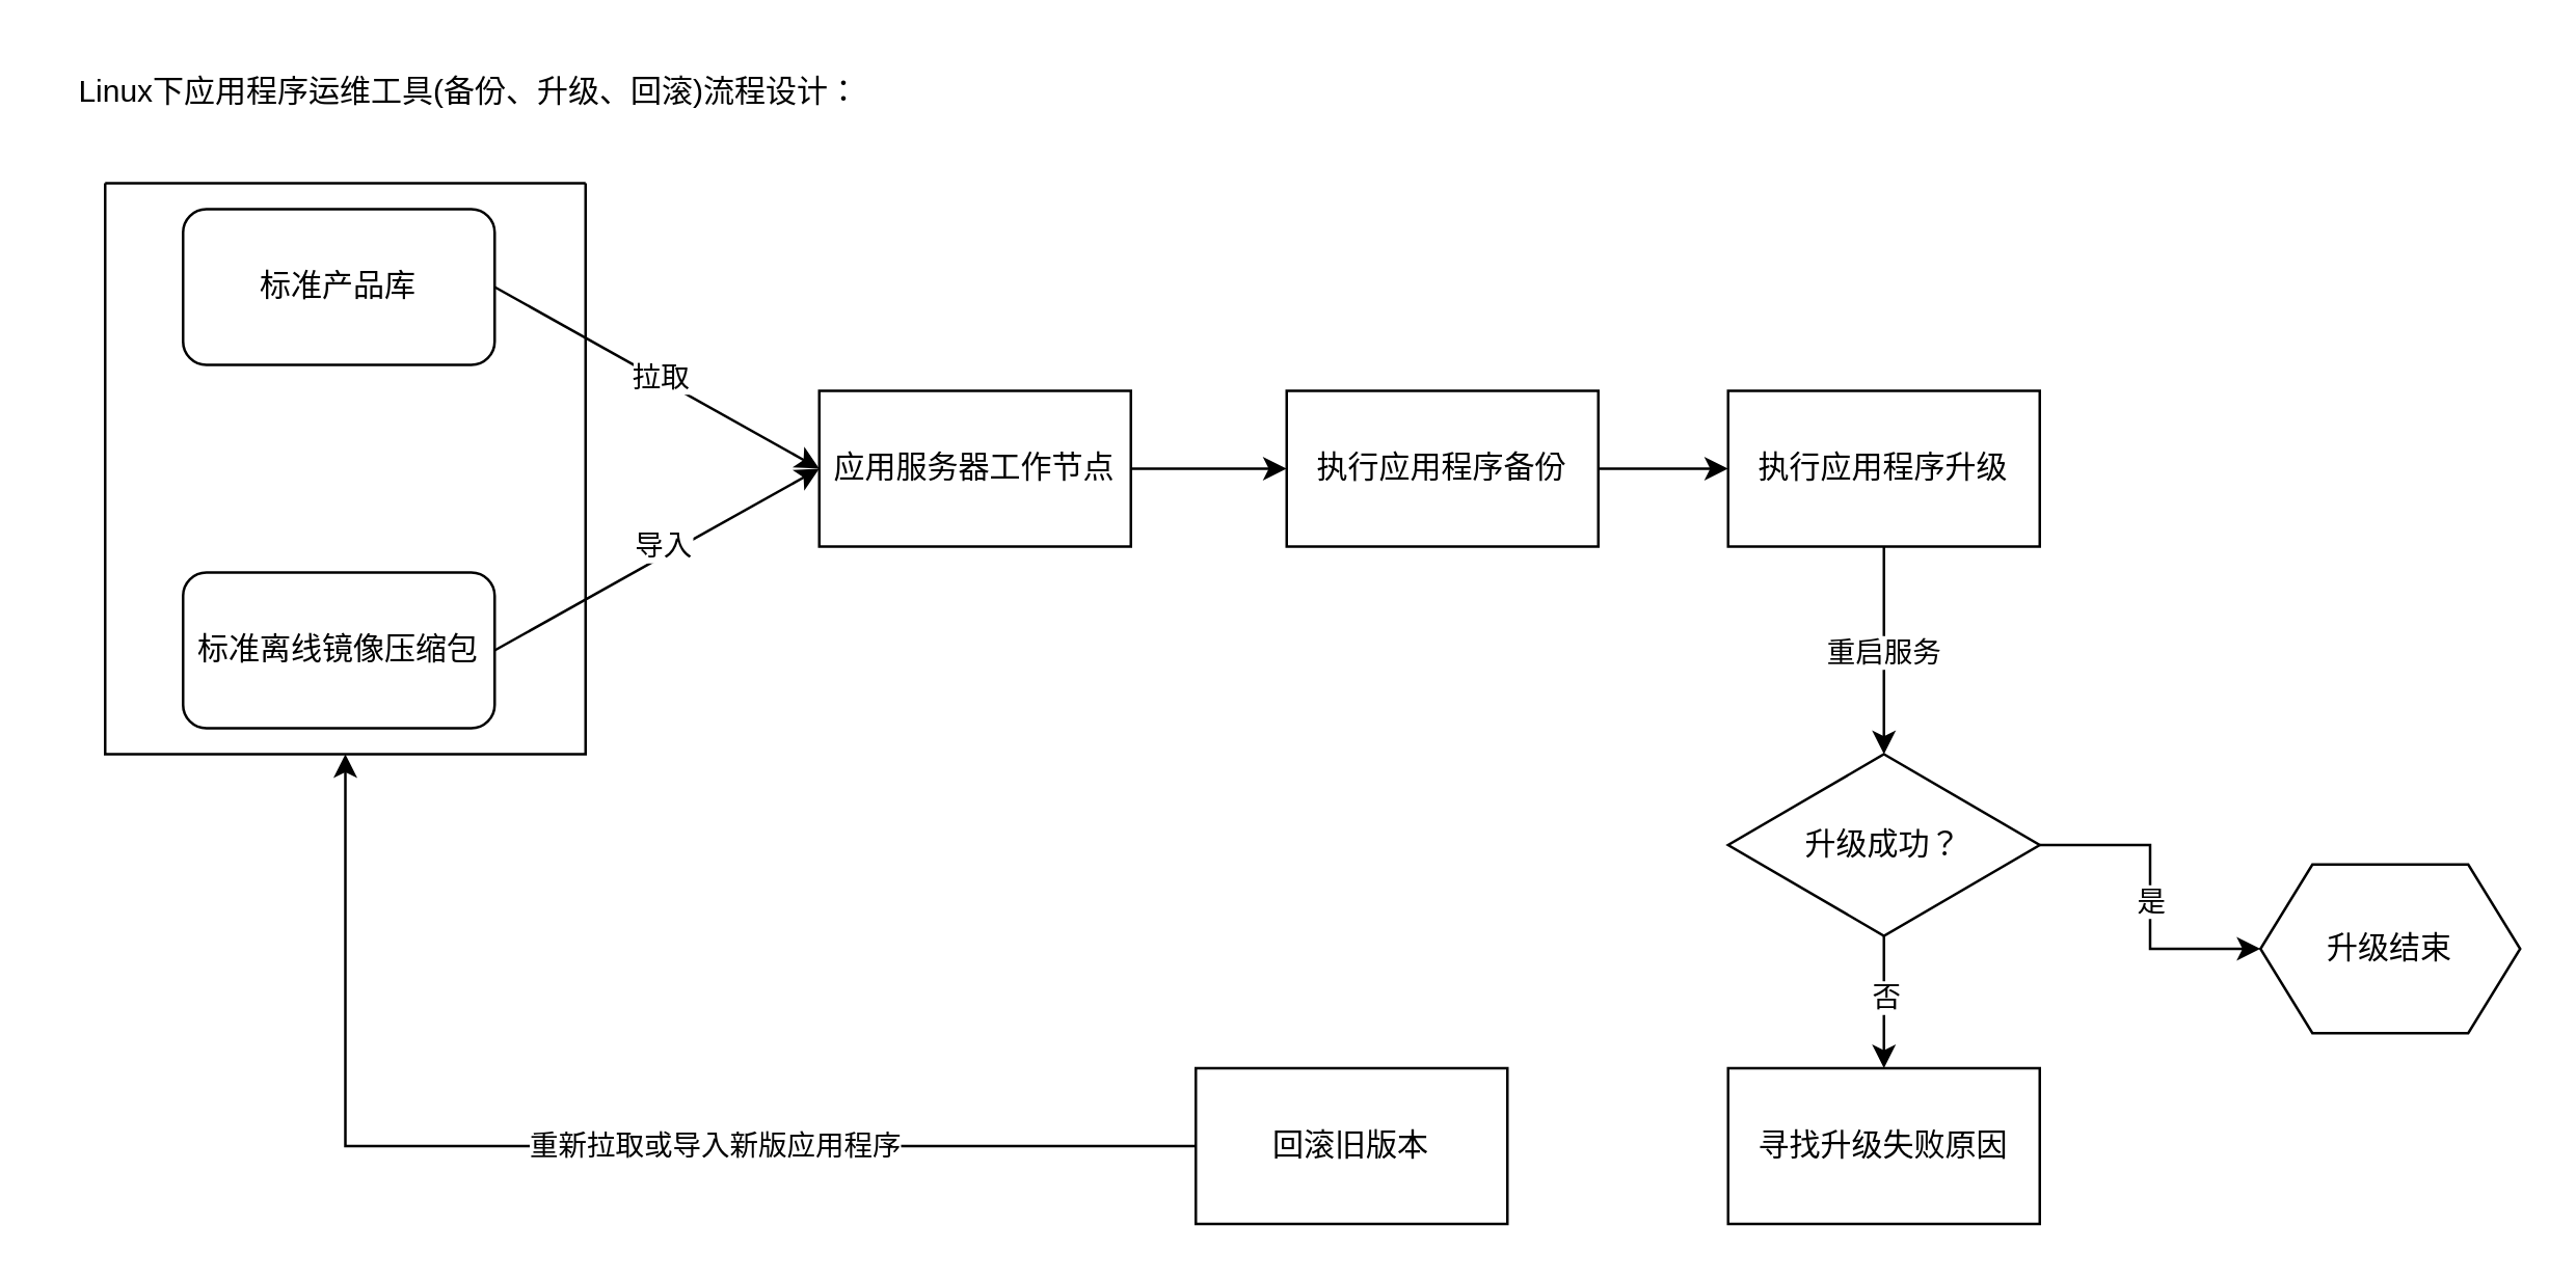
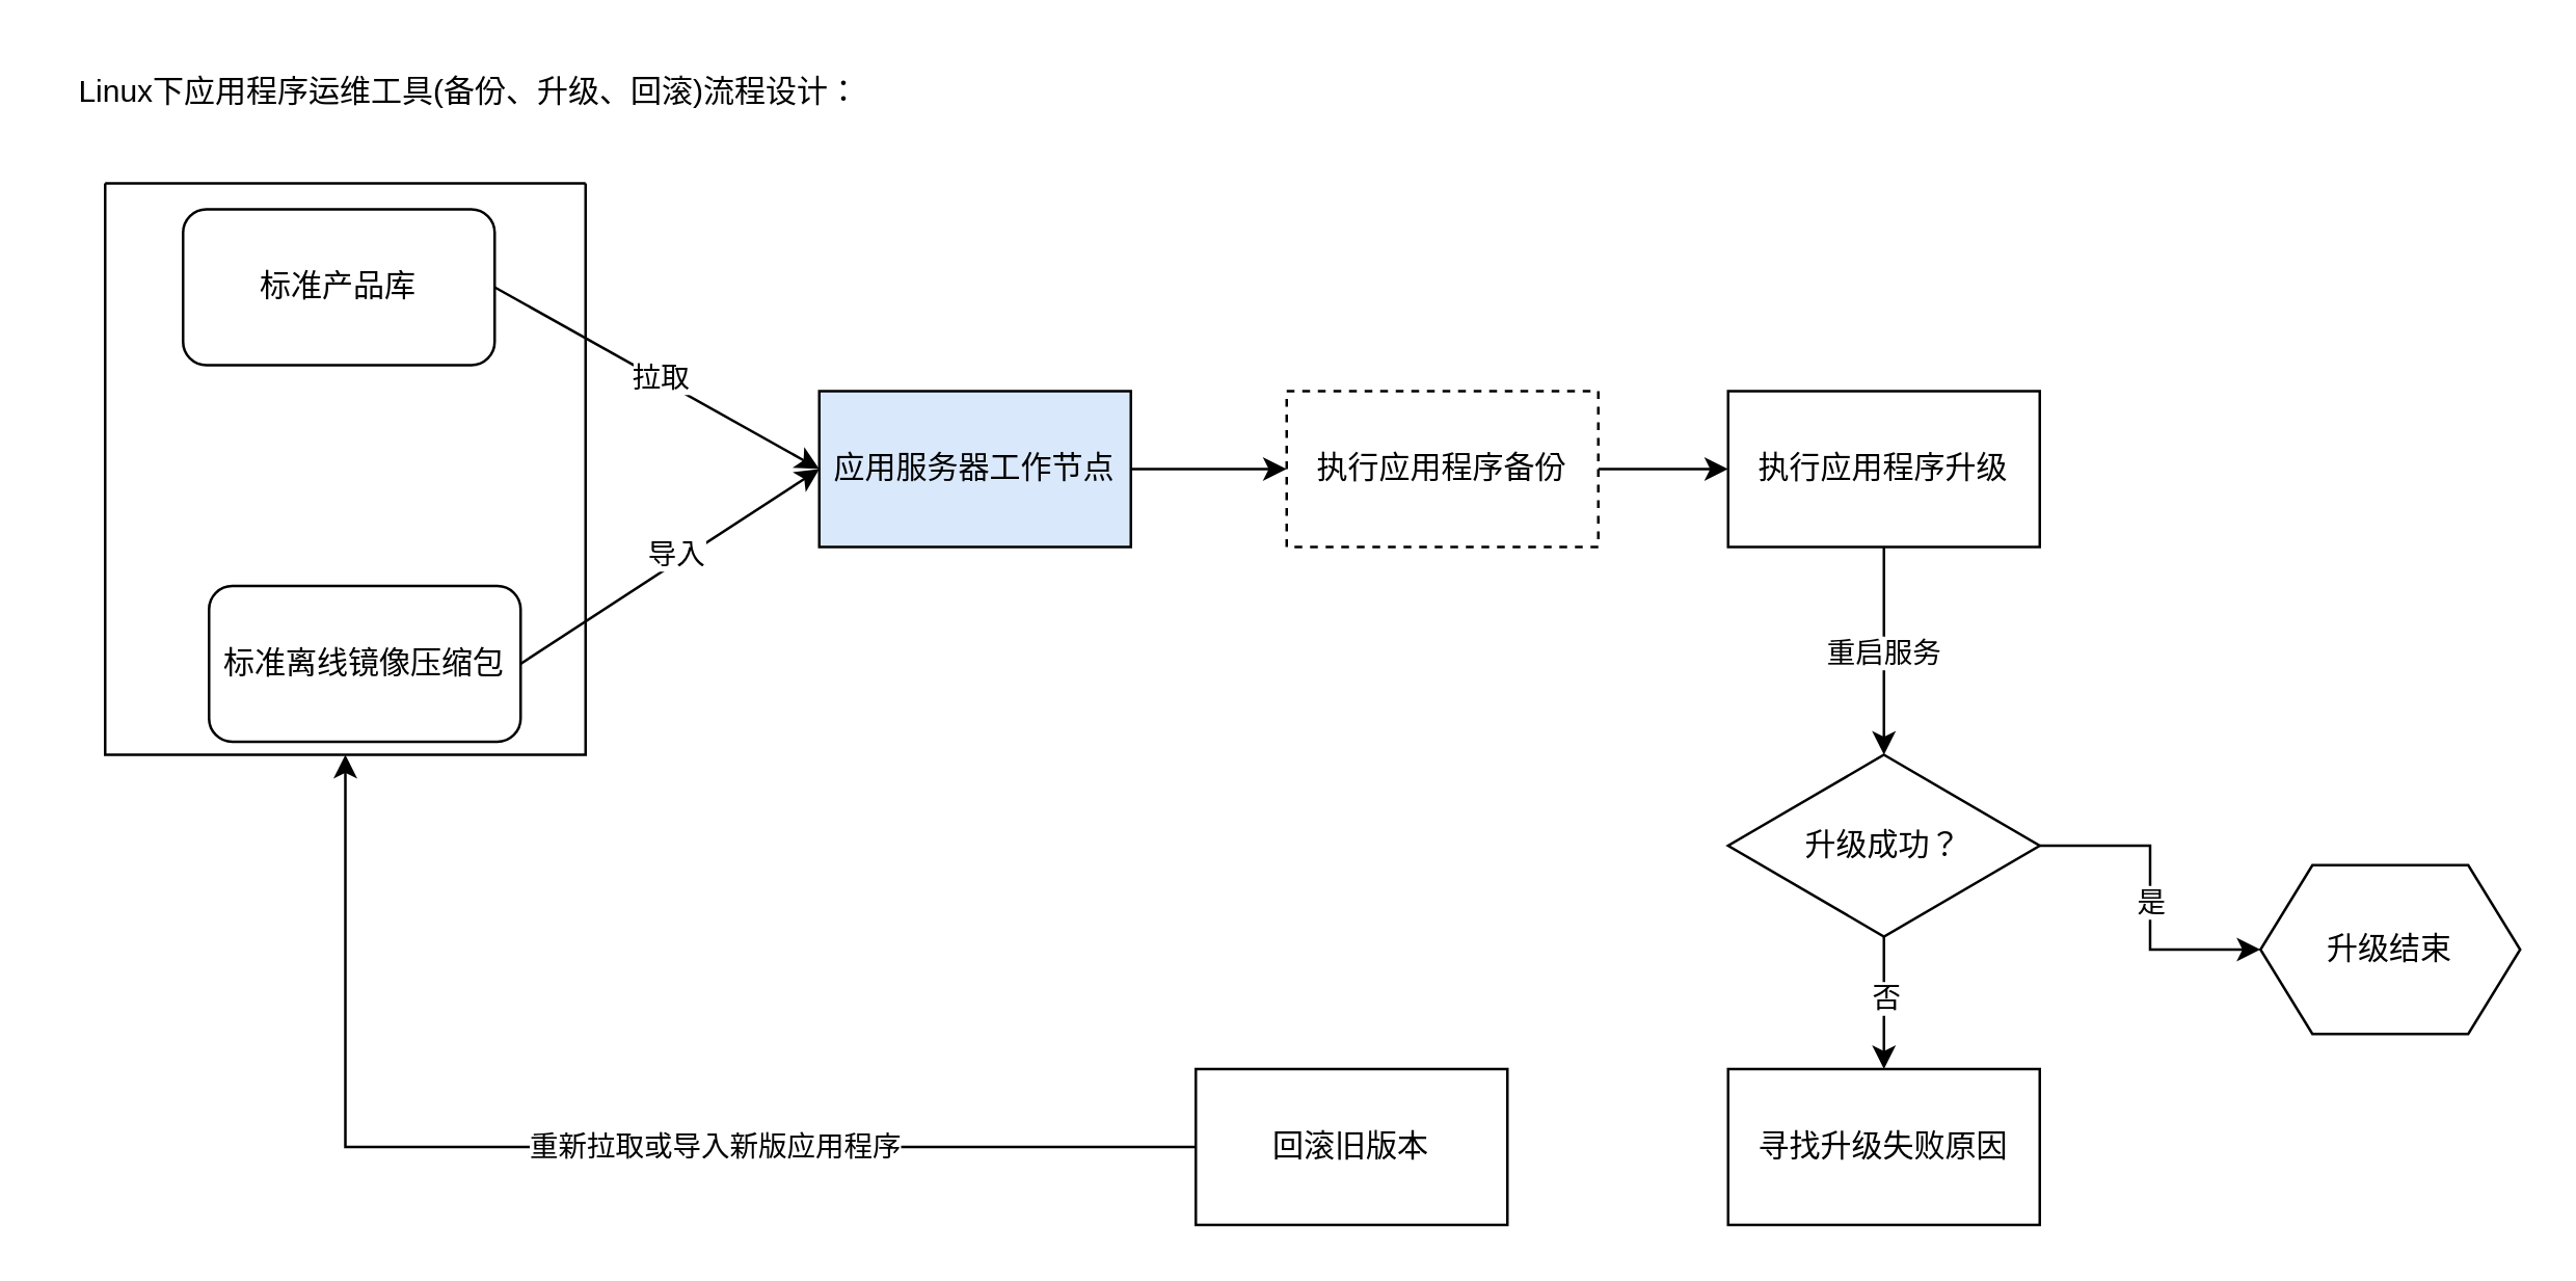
- <mxCell id="5" value="应用服务器工作节点" style="rounded=0;whiteSpace=wrap;html=1;" vertex="1" parent="1"><mxGeometry x="315" y="150" width="120" height="60" as="geometry" /></mxCell>
+ <mxCell id="5" value="应用服务器工作节点" style="rounded=0;whiteSpace=wrap;html=1;fillColor=#dae8fc;" vertex="1" parent="1"><mxGeometry x="315" y="150" width="120" height="60" as="geometry" /></mxCell>
- <mxCell id="10" value="执行应用程序备份" style="rounded=0;whiteSpace=wrap;html=1;" vertex="1" parent="1"><mxGeometry x="495" y="150" width="120" height="60" as="geometry" /></mxCell>
+ <mxCell id="10" value="执行应用程序备份" style="rounded=0;whiteSpace=wrap;html=1;dashed=1;" vertex="1" parent="1"><mxGeometry x="495" y="150" width="120" height="60" as="geometry" /></mxCell>
- <mxCell id="4" value="标准离线镜像压缩包" style="rounded=1;whiteSpace=wrap;html=1;" vertex="1" parent="1"><mxGeometry x="70" y="220" width="120" height="60" as="geometry" /></mxCell>
+ <mxCell id="4" value="标准离线镜像压缩包" style="rounded=1;whiteSpace=wrap;html=1;" vertex="1" parent="1"><mxGeometry x="80" y="225" width="120" height="60" as="geometry" /></mxCell>
